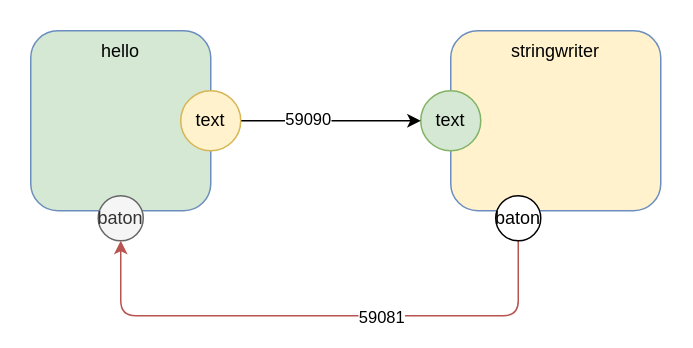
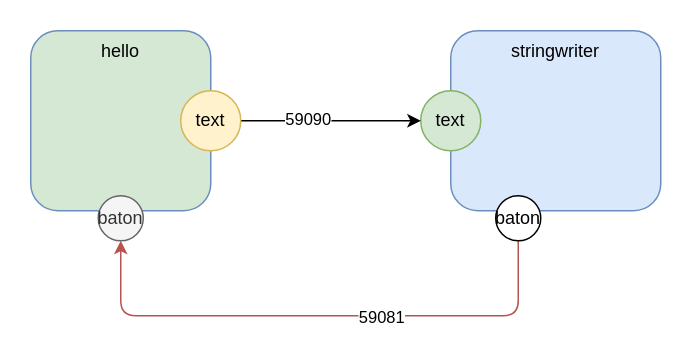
- <mxCell id="3" value="stringwriter" style="rounded=1;whiteSpace=wrap;html=1;verticalAlign=top;fillColor=#fff2cc;strokeColor=#6c8ebf;" vertex="1" parent="1"><mxGeometry x="300" y="20" width="140" height="120" as="geometry" /></mxCell>
+ <mxCell id="3" value="stringwriter" style="rounded=1;whiteSpace=wrap;html=1;verticalAlign=top;fillColor=#dae8fc;strokeColor=#6c8ebf;" vertex="1" parent="1"><mxGeometry x="300" y="20" width="140" height="120" as="geometry" /></mxCell>
